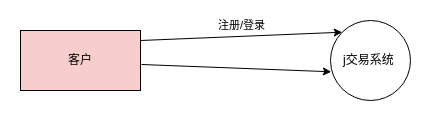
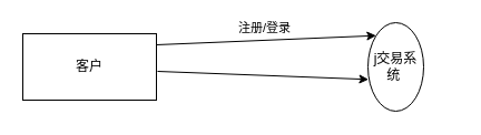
- <mxCell id="2" value="客户" style="rounded=0;whiteSpace=wrap;html=1;fillColor=#f8cecc;" parent="1" vertex="1"><mxGeometry x="20" y="30" width="120" height="60" as="geometry" /></mxCell>
+ <mxCell id="2" value="客户" style="rounded=0;whiteSpace=wrap;html=1;" parent="1" vertex="1"><mxGeometry x="20" y="30" width="120" height="60" as="geometry" /></mxCell>
- <mxCell id="3" value="j交易系统&amp;nbsp;" style="ellipse;whiteSpace=wrap;html=1;aspect=fixed;" parent="1" vertex="1"><mxGeometry x="330" y="20" width="80" height="80" as="geometry" /></mxCell>
+ <mxCell id="3" value="j交易系统&amp;nbsp;" style="ellipse;whiteSpace=wrap;html=1;aspect=fixed;" parent="1" vertex="1"><mxGeometry x="330" y="20" width="50" height="80" as="geometry" /></mxCell>
